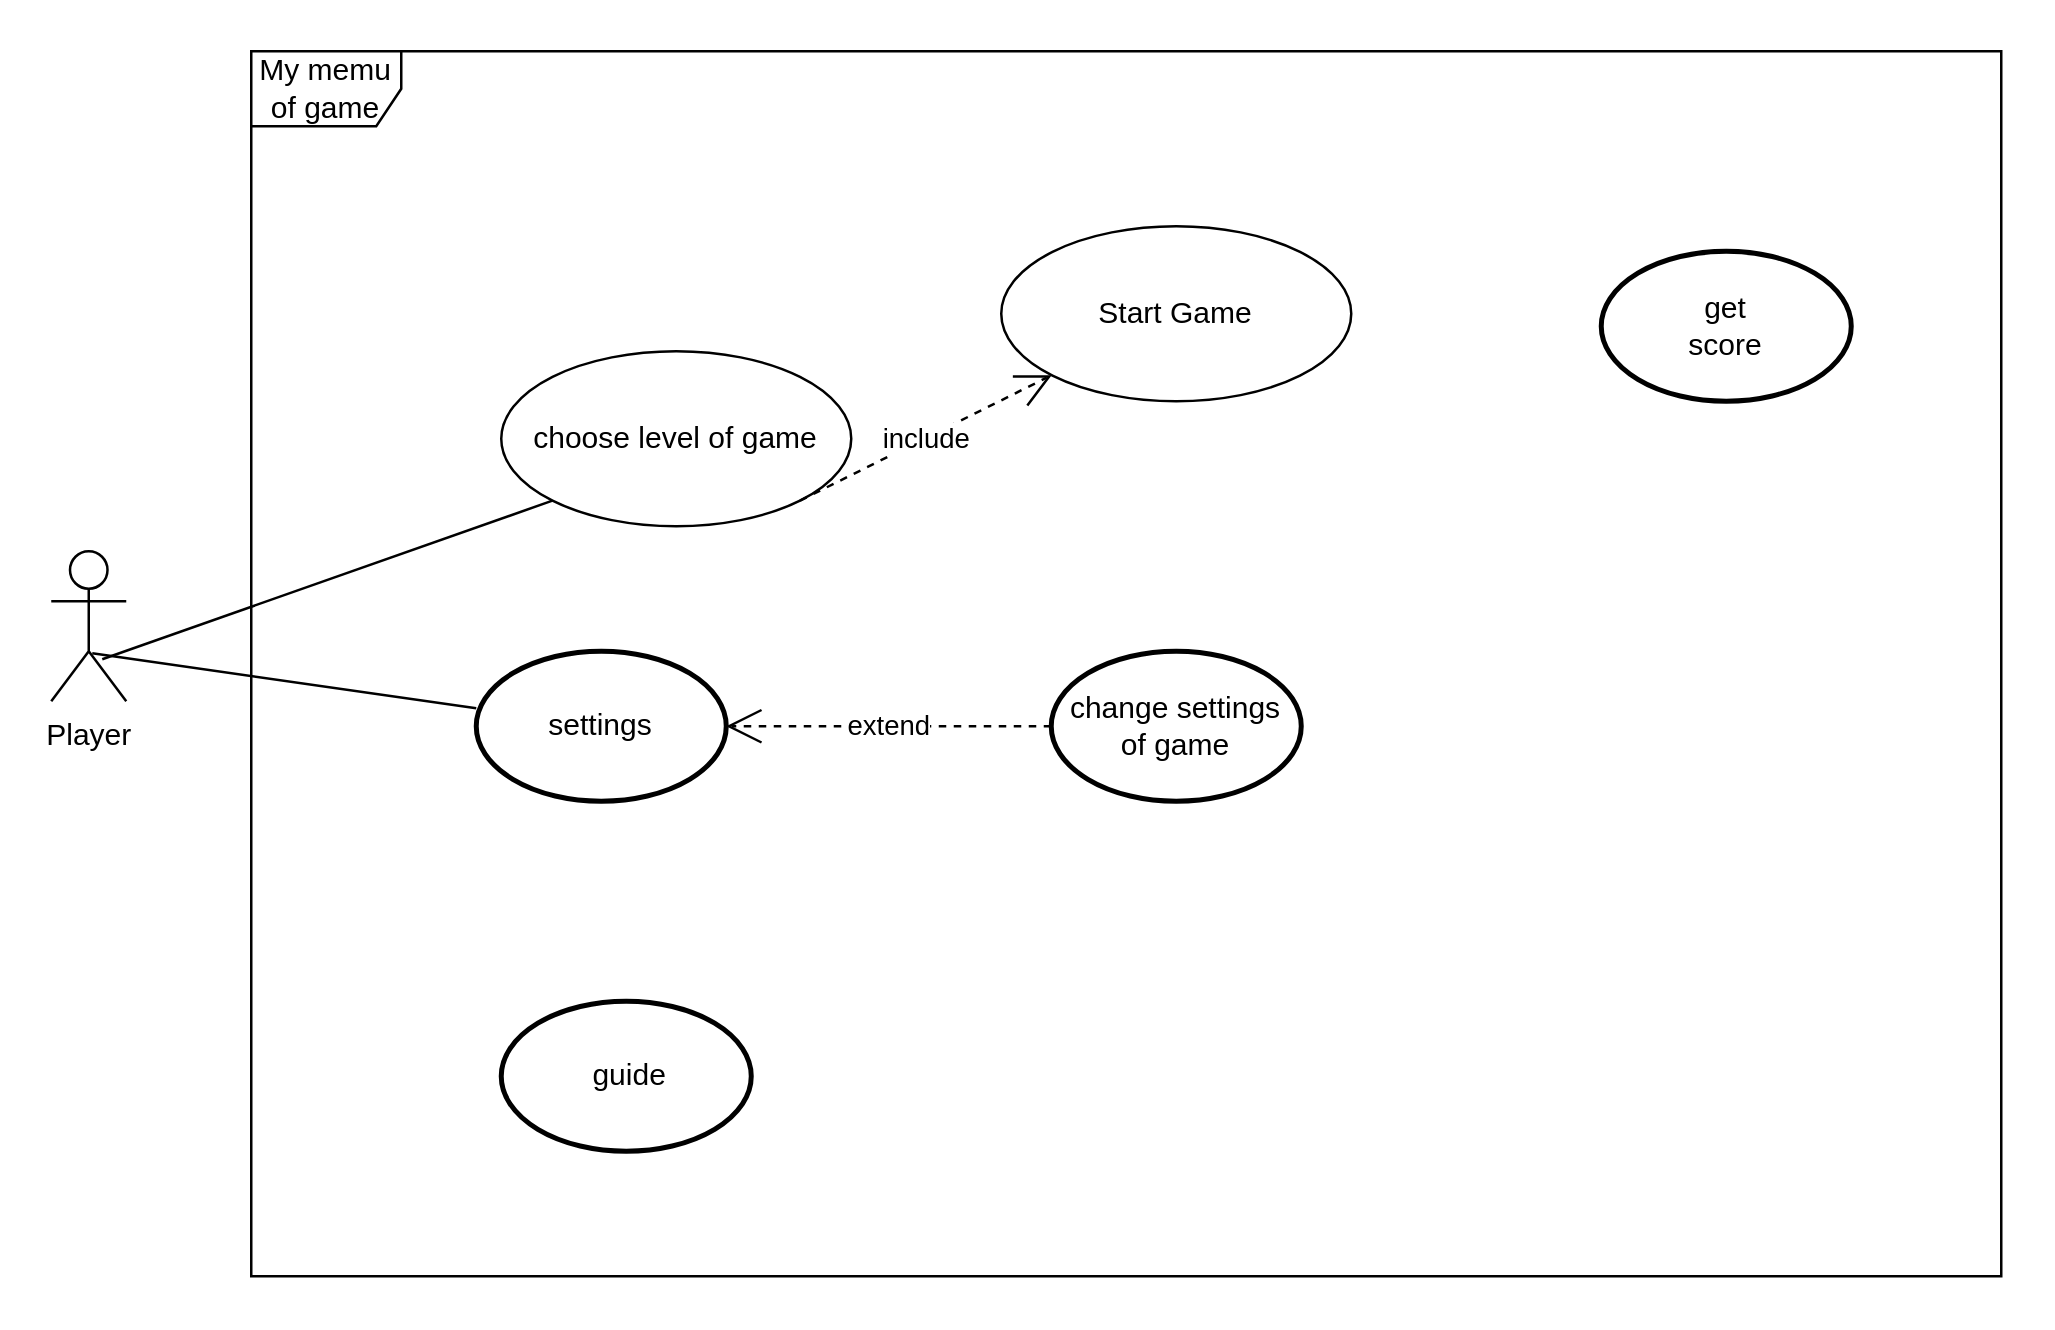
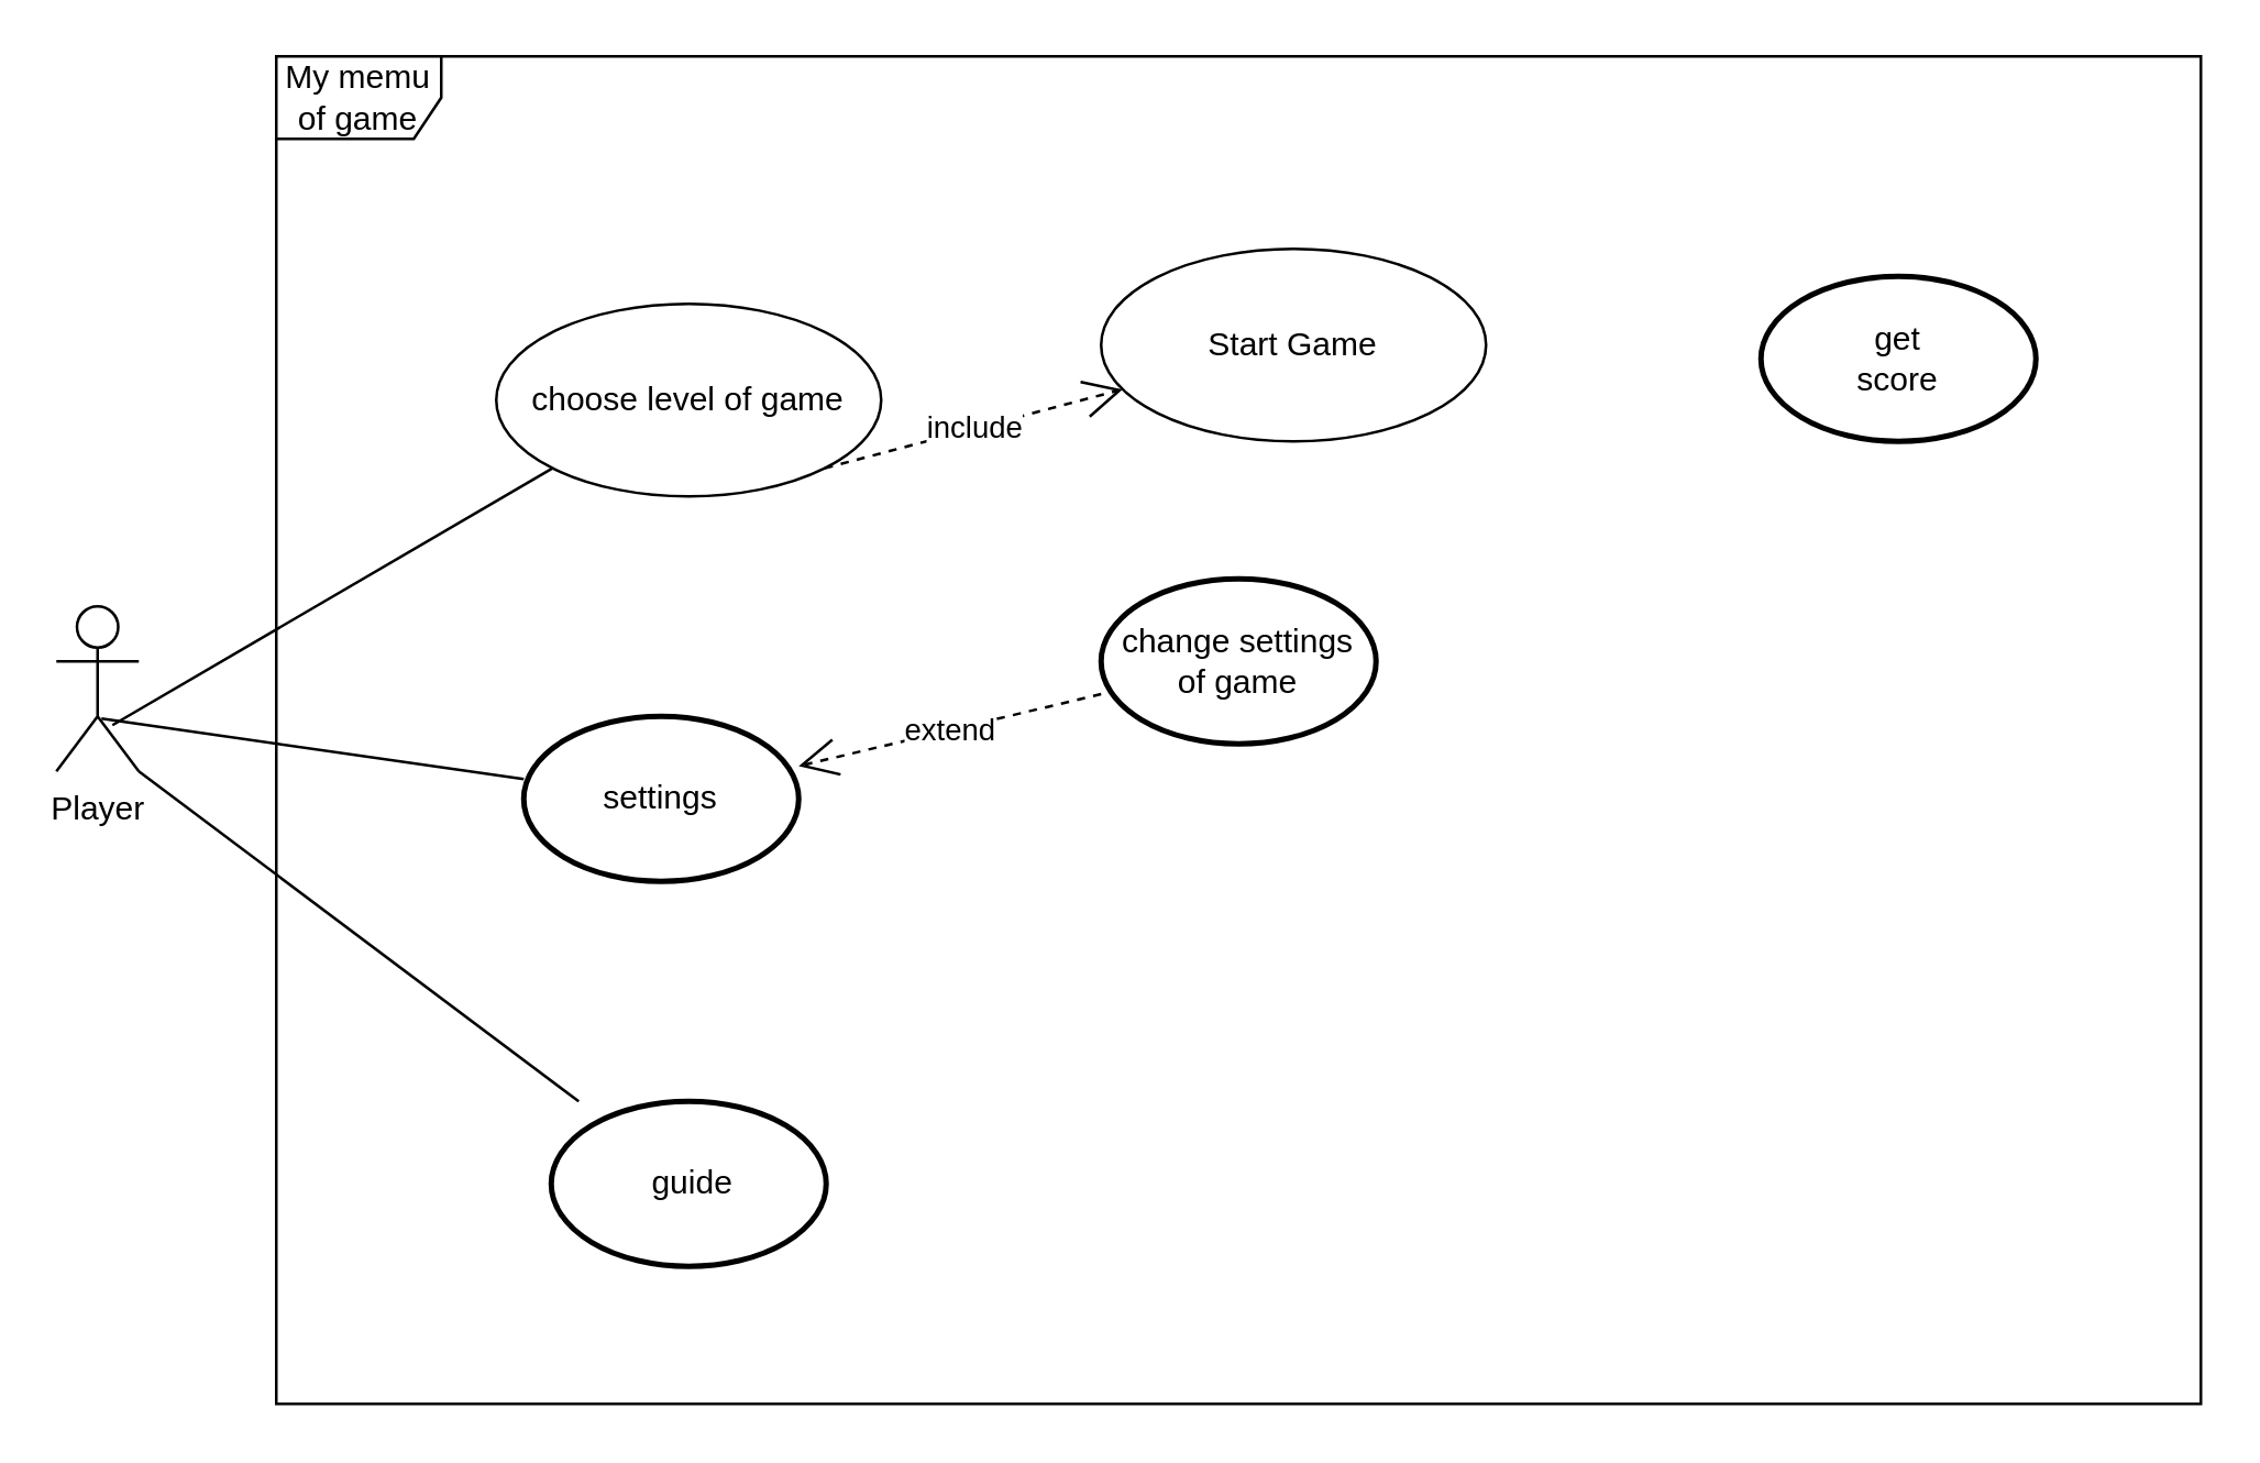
- <mxCell id="8" value="choose level of game" style="ellipse;whiteSpace=wrap;html=1;" parent="1" vertex="1"><mxGeometry x="200" y="140" width="140" height="70" as="geometry" /></mxCell>
+ <mxCell id="8" value="choose level of game" style="ellipse;whiteSpace=wrap;html=1;" parent="1" vertex="1"><mxGeometry x="180" y="110" width="140" height="70" as="geometry" /></mxCell>
- <mxCell id="6" value="change settings&lt;br&gt;of game" style="strokeWidth=2;html=1;shape=mxgraph.flowchart.start_1;whiteSpace=wrap;" parent="1" vertex="1"><mxGeometry x="420" y="260" width="100" height="60" as="geometry" /></mxCell>
+ <mxCell id="6" value="change settings&lt;br&gt;of game" style="strokeWidth=2;html=1;shape=mxgraph.flowchart.start_1;whiteSpace=wrap;" parent="1" vertex="1"><mxGeometry x="400" y="210" width="100" height="60" as="geometry" /></mxCell>
+ <mxCell id="13" value="" style="endArrow=none;html=1;rounded=0;exitX=1;exitY=1;exitDx=0;exitDy=0;exitPerimeter=0;" edge="1" parent="1" source="3" target="7"><mxGeometry width="50" height="50" relative="1" as="geometry"><mxPoint x="370" y="340" as="sourcePoint" /><mxPoint x="420" y="290" as="targetPoint" /></mxGeometry></mxCell>
